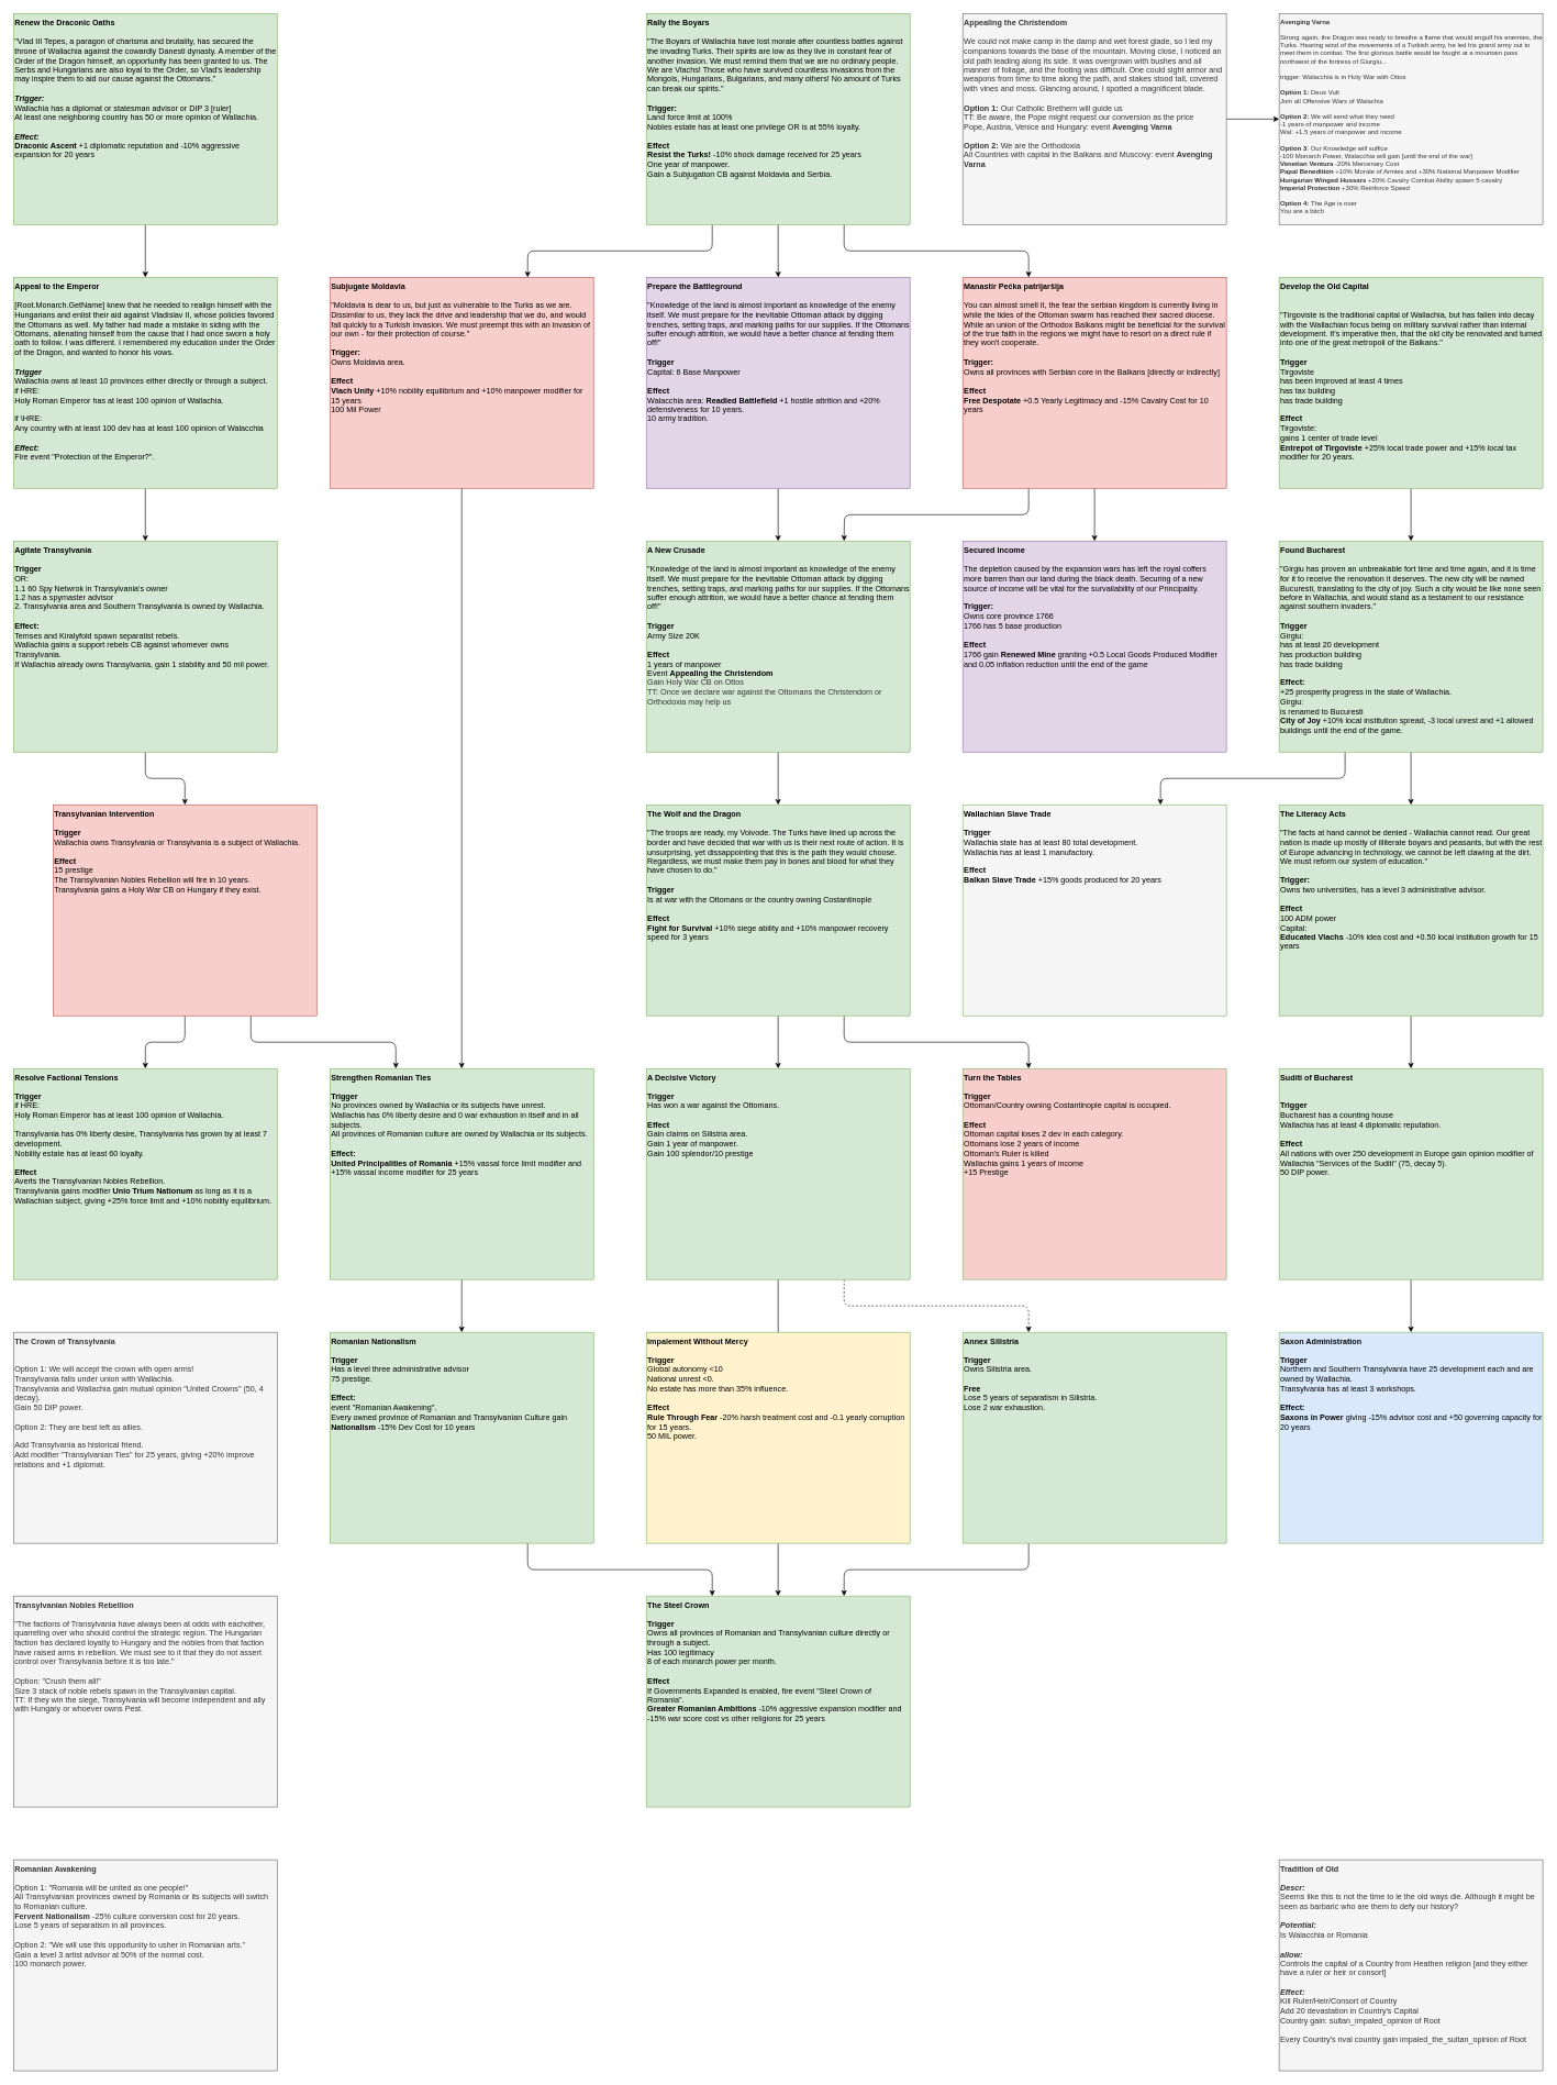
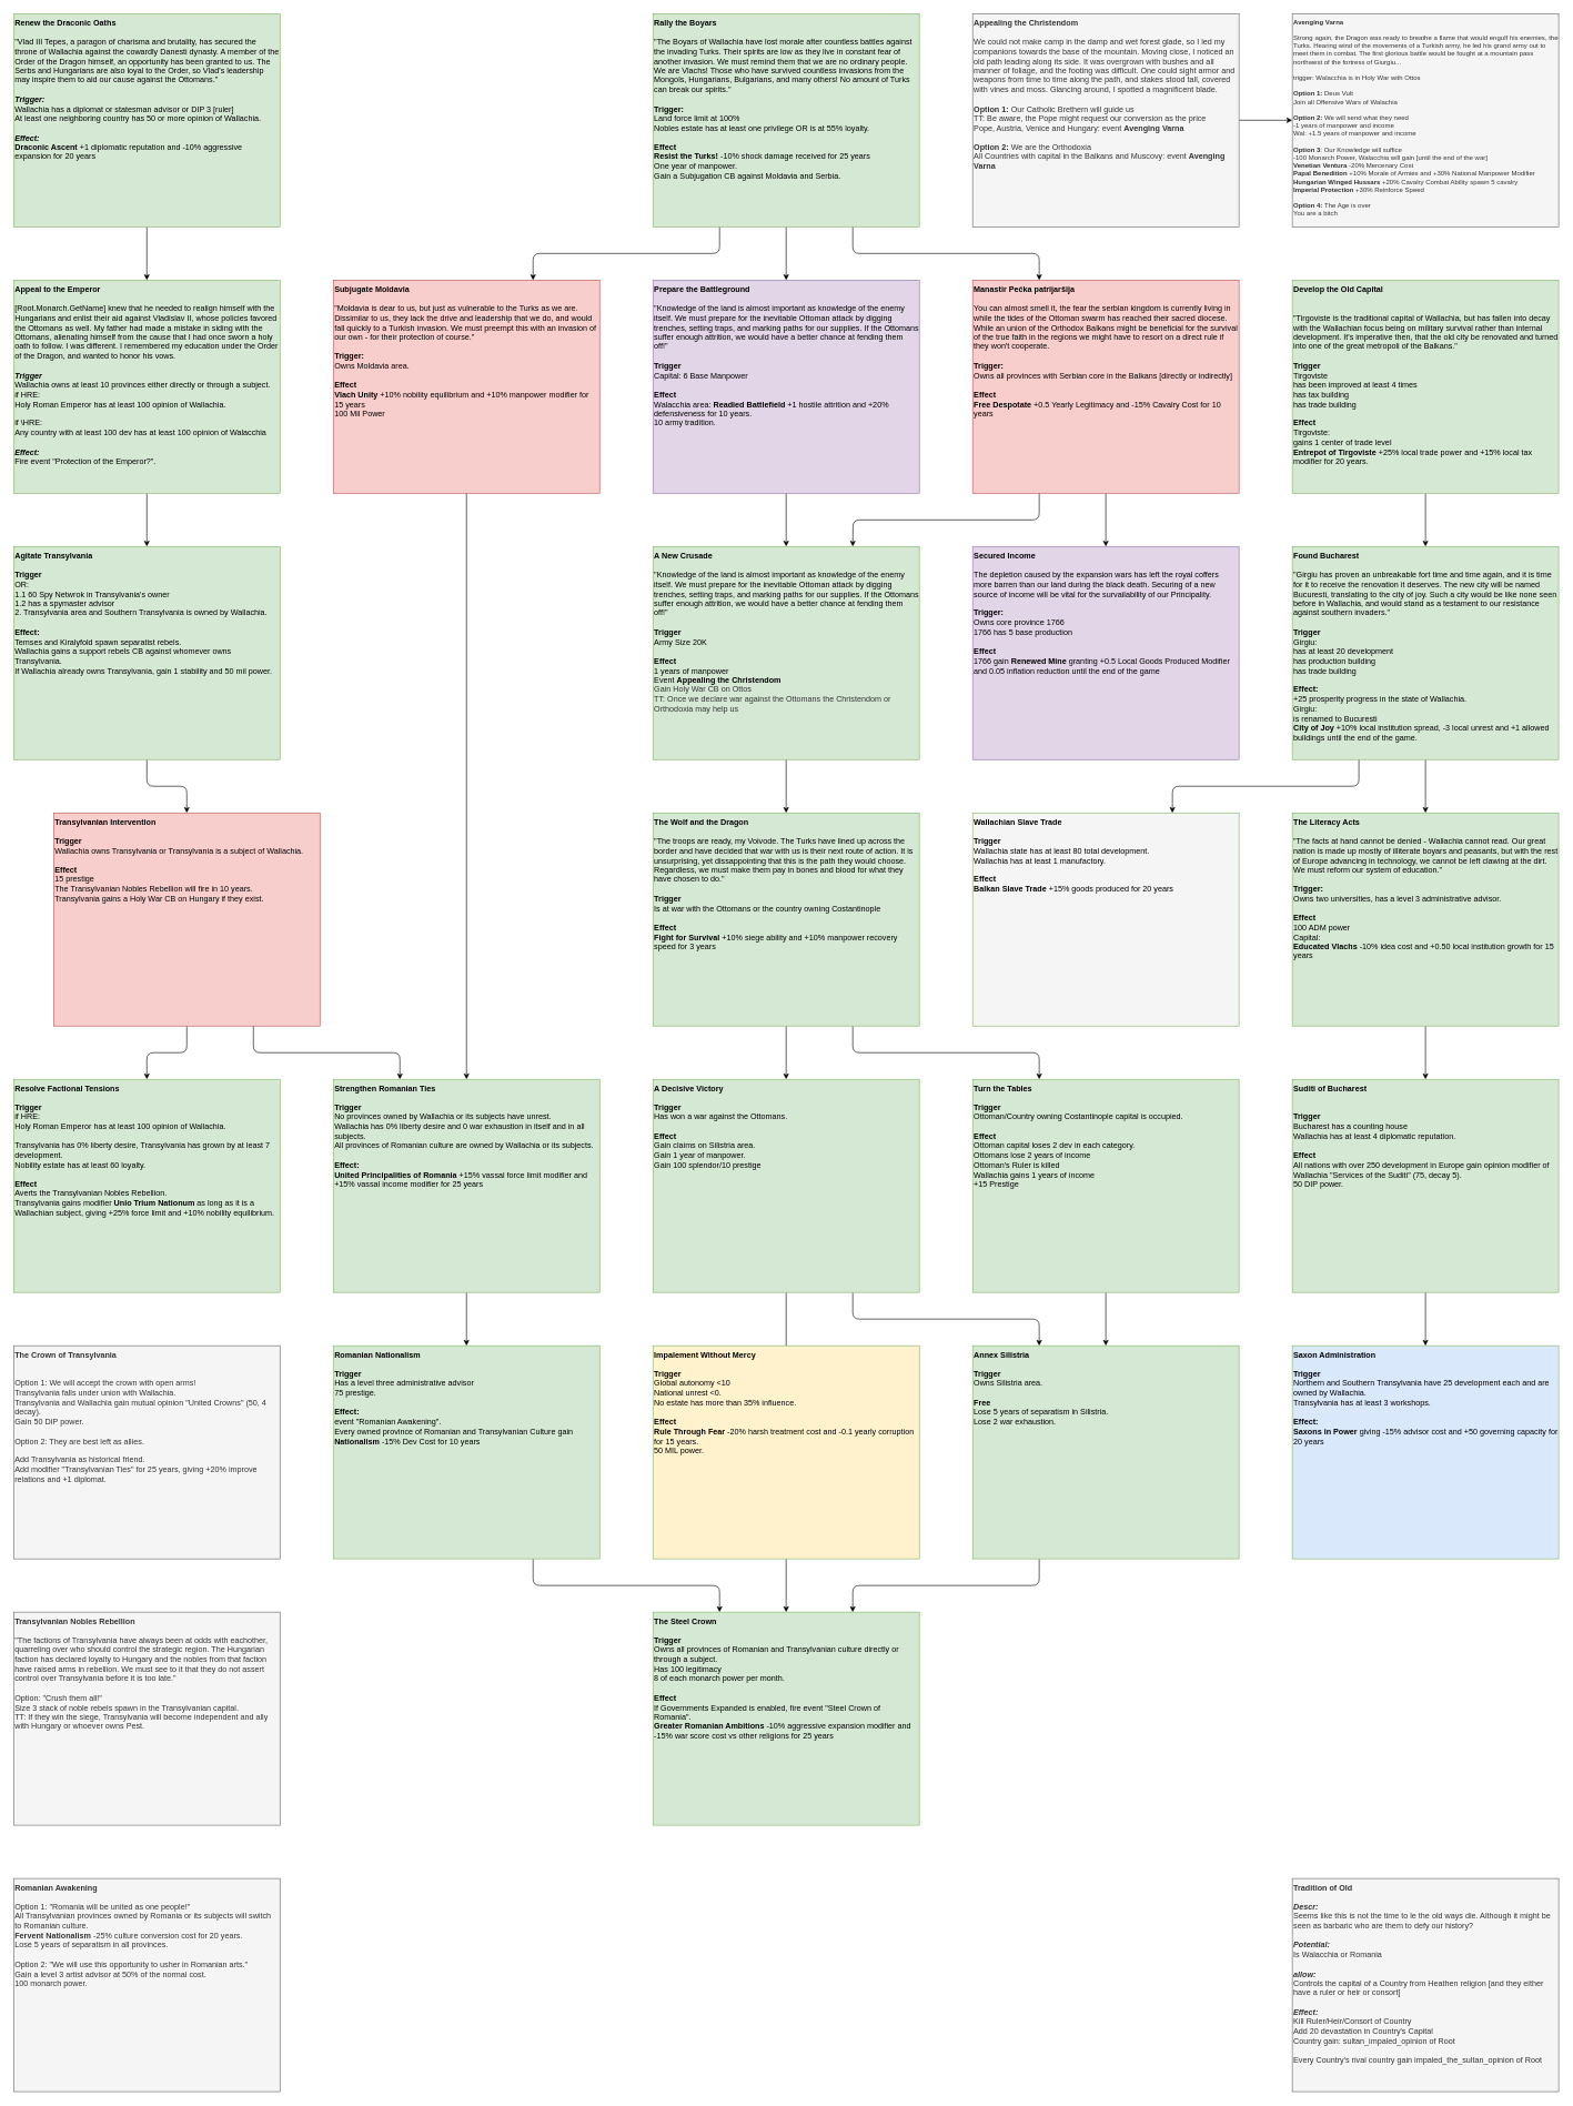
- <mxCell id="37" value="&lt;b style=&quot;font-size: 12px&quot;&gt;Turn the Tables&lt;br style=&quot;font-size: 12px&quot;&gt;&lt;/b&gt;&lt;br style=&quot;font-size: 12px&quot;&gt;&lt;b style=&quot;font-size: 12px&quot;&gt;Trigger&lt;/b&gt;&lt;br style=&quot;font-size: 12px&quot;&gt;Ottoman/Country owning Costantinople capital is occupied.&lt;br style=&quot;font-size: 12px&quot;&gt;&lt;br style=&quot;font-size: 12px&quot;&gt;&lt;b style=&quot;font-size: 12px&quot;&gt;Effect&lt;br style=&quot;font-size: 12px&quot;&gt;&lt;/b&gt;Ottoman capital loses 2 dev in each category.&lt;br style=&quot;font-size: 12px&quot;&gt;Ottomans lose 2 years of income&lt;br&gt;Ottoman's Ruler is killed&lt;br style=&quot;font-size: 12px&quot;&gt;Wallachia gains 1 years of income&lt;br&gt;+15 Prestige" style="rounded=0;whiteSpace=wrap;html=1;align=left;fillColor=#f8cecc;strokeColor=#82b366;verticalAlign=top;fontSize=12;" parent="1" vertex="1"><mxGeometry x="1460" y="1620" width="400" height="320" as="geometry" /></mxCell>
+ <mxCell id="37" value="&lt;b style=&quot;font-size: 12px&quot;&gt;Turn the Tables&lt;br style=&quot;font-size: 12px&quot;&gt;&lt;/b&gt;&lt;br style=&quot;font-size: 12px&quot;&gt;&lt;b style=&quot;font-size: 12px&quot;&gt;Trigger&lt;/b&gt;&lt;br style=&quot;font-size: 12px&quot;&gt;Ottoman/Country owning Costantinople capital is occupied.&lt;br style=&quot;font-size: 12px&quot;&gt;&lt;br style=&quot;font-size: 12px&quot;&gt;&lt;b style=&quot;font-size: 12px&quot;&gt;Effect&lt;br style=&quot;font-size: 12px&quot;&gt;&lt;/b&gt;Ottoman capital loses 2 dev in each category.&lt;br style=&quot;font-size: 12px&quot;&gt;Ottomans lose 2 years of income&lt;br&gt;Ottoman's Ruler is killed&lt;br style=&quot;font-size: 12px&quot;&gt;Wallachia gains 1 years of income&lt;br&gt;+15 Prestige" style="rounded=0;whiteSpace=wrap;html=1;align=left;fillColor=#d5e8d4;strokeColor=#82b366;verticalAlign=top;fontSize=12;" parent="1" vertex="1"><mxGeometry x="1460" y="1620" width="400" height="320" as="geometry" /></mxCell>
- <mxCell id="38" style="edgeStyle=orthogonalEdgeStyle;rounded=1;orthogonalLoop=1;jettySize=auto;html=1;exitX=0.75;exitY=1;exitDx=0;exitDy=0;entryX=0.25;entryY=0;entryDx=0;entryDy=0;dashed=1;" parent="1" source="40" target="46" edge="1"><mxGeometry relative="1" as="geometry" /></mxCell>
+ <mxCell id="38" style="edgeStyle=orthogonalEdgeStyle;rounded=1;orthogonalLoop=1;jettySize=auto;html=1;exitX=0.75;exitY=1;exitDx=0;exitDy=0;entryX=0.25;entryY=0;entryDx=0;entryDy=0;" parent="1" source="40" target="46" edge="1"><mxGeometry relative="1" as="geometry" /></mxCell>
+ <mxCell id="36" style="edgeStyle=orthogonalEdgeStyle;rounded=1;orthogonalLoop=1;jettySize=auto;html=1;" parent="1" source="37" target="46" edge="1"><mxGeometry relative="1" as="geometry" /></mxCell>
